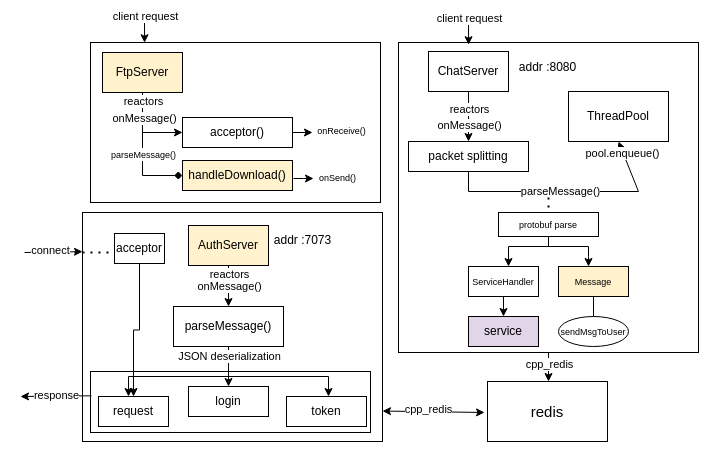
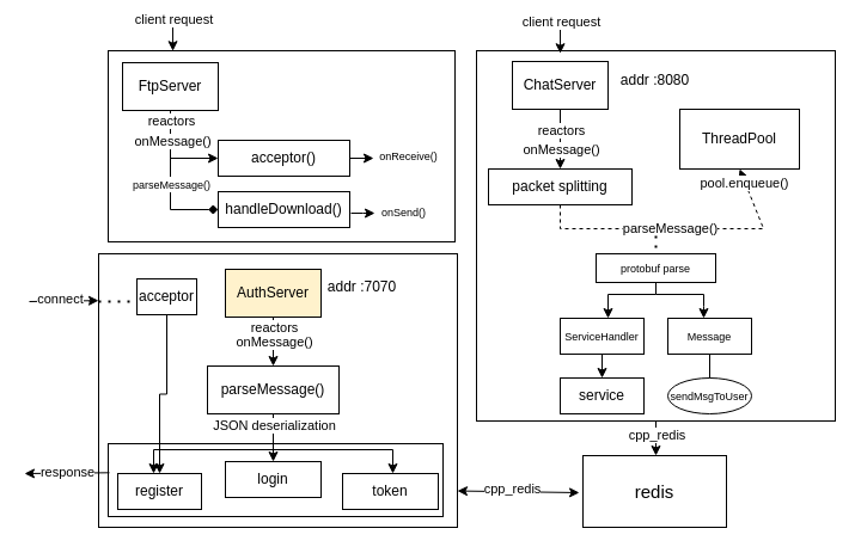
- <mxCell id="4" value="FtpServer" style="rounded=0;whiteSpace=wrap;html=1;fillColor=#fff2cc;" vertex="1" parent="1"><mxGeometry x="102" y="52" width="80" height="40" as="geometry" /></mxCell>
+ <mxCell id="4" value="FtpServer" style="rounded=0;whiteSpace=wrap;html=1;" vertex="1" parent="1"><mxGeometry x="102" y="52" width="80" height="40" as="geometry" /></mxCell>
- <mxCell id="50" value="handleDownload()" style="rounded=0;whiteSpace=wrap;html=1;fillColor=#fff2cc;" vertex="1" parent="1"><mxGeometry x="182" y="160" width="110" height="30" as="geometry" /></mxCell>
+ <mxCell id="50" value="handleDownload()" style="rounded=0;whiteSpace=wrap;html=1;" vertex="1" parent="1"><mxGeometry x="182" y="160" width="110" height="30" as="geometry" /></mxCell>
- <mxCell id="29" value="" style="endArrow=classic;html=1;rounded=0;exitX=0.5;exitY=1;exitDx=0;exitDy=0;entryX=0.5;entryY=1;entryDx=0;entryDy=0;" edge="1" parent="1" source="27" target="28"><mxGeometry width="50" height="50" relative="1" as="geometry"><mxPoint x="368" y="211" as="sourcePoint" /><mxPoint x="638" y="191" as="targetPoint" /><Array as="points"><mxPoint x="468" y="191" /><mxPoint x="638" y="191" /></Array></mxGeometry></mxCell>
+ <mxCell id="29" value="" style="endArrow=classic;html=1;rounded=0;exitX=0.5;exitY=1;exitDx=0;exitDy=0;entryX=0.5;entryY=1;entryDx=0;entryDy=0;dashed=1;" edge="1" parent="1" source="27" target="28"><mxGeometry width="50" height="50" relative="1" as="geometry"><mxPoint x="368" y="211" as="sourcePoint" /><mxPoint x="638" y="191" as="targetPoint" /><Array as="points"><mxPoint x="468" y="191" /><mxPoint x="638" y="191" /></Array></mxGeometry></mxCell>
- <mxCell id="59" value="addr :7073" style="text;html=1;align=center;verticalAlign=middle;resizable=0;points=[];autosize=1;strokeColor=none;fillColor=none;" vertex="1" parent="1"><mxGeometry x="262" y="225" width="80" height="30" as="geometry" /></mxCell>
+ <mxCell id="59" value="addr :7070" style="text;html=1;align=center;verticalAlign=middle;resizable=0;points=[];autosize=1;strokeColor=none;fillColor=none;" vertex="1" parent="1"><mxGeometry x="262" y="225" width="80" height="30" as="geometry" /></mxCell>
- <mxCell id="37" value="&lt;font style=&quot;font-size: 9px;&quot;&gt;Message&lt;/font&gt;" style="rounded=0;whiteSpace=wrap;html=1;fillColor=#fff2cc;" vertex="1" parent="1"><mxGeometry x="558" y="266" width="70" height="30" as="geometry" /></mxCell>
+ <mxCell id="37" value="&lt;font style=&quot;font-size: 9px;&quot;&gt;Message&lt;/font&gt;" style="rounded=0;whiteSpace=wrap;html=1;" vertex="1" parent="1"><mxGeometry x="558" y="266" width="70" height="30" as="geometry" /></mxCell>
- <mxCell id="39" value="service" style="rounded=0;whiteSpace=wrap;html=1;fillColor=#e1d5e7;" vertex="1" parent="1"><mxGeometry x="468" y="316" width="70" height="30" as="geometry" /></mxCell>
+ <mxCell id="39" value="service" style="rounded=0;whiteSpace=wrap;html=1;" vertex="1" parent="1"><mxGeometry x="468" y="316" width="70" height="30" as="geometry" /></mxCell>
- <mxCell id="17" value="request" style="rounded=0;whiteSpace=wrap;html=1;" vertex="1" parent="1"><mxGeometry x="98" y="396" width="70" height="30" as="geometry" /></mxCell>
+ <mxCell id="17" value="register" style="rounded=0;whiteSpace=wrap;html=1;" vertex="1" parent="1"><mxGeometry x="98" y="396" width="70" height="30" as="geometry" /></mxCell>
